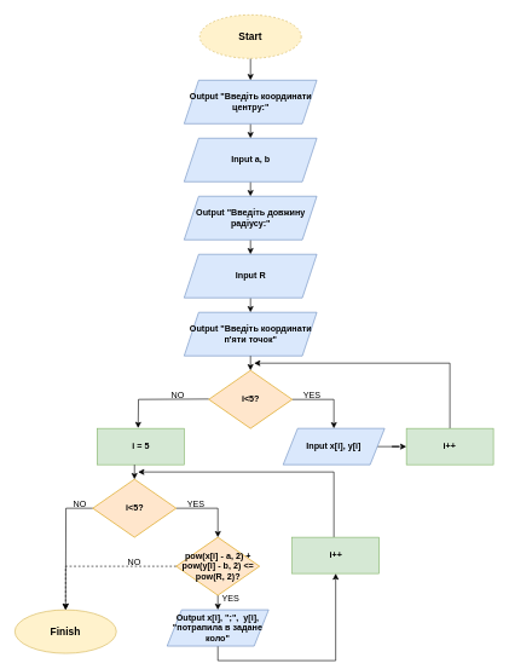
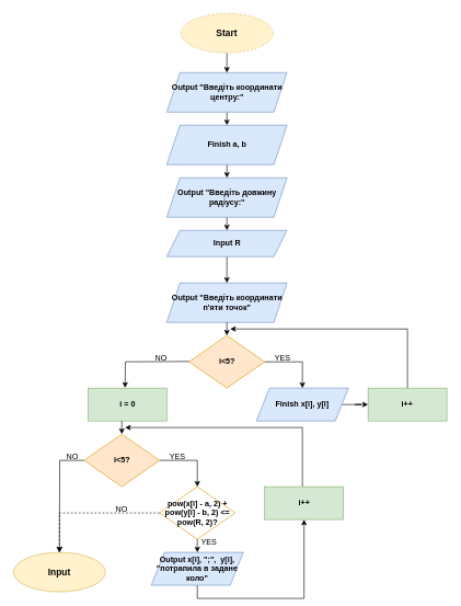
- <mxCell id="8" value="&lt;b&gt;Input a, b&lt;/b&gt;" style="shape=parallelogram;perimeter=parallelogramPerimeter;whiteSpace=wrap;html=1;fixedSize=1;fillColor=#dae8fc;strokeColor=#6c8ebf;" vertex="1" parent="1"><mxGeometry x="253.5" y="190" width="183" height="60" as="geometry" /></mxCell>
+ <mxCell id="8" value="&lt;b&gt;Finish a, b&lt;/b&gt;" style="shape=parallelogram;perimeter=parallelogramPerimeter;whiteSpace=wrap;html=1;fixedSize=1;fillColor=#dae8fc;strokeColor=#6c8ebf;" vertex="1" parent="1"><mxGeometry x="253.5" y="190" width="183" height="60" as="geometry" /></mxCell>
- <mxCell id="12" value="&lt;b&gt;Input R&lt;/b&gt;" style="shape=parallelogram;perimeter=parallelogramPerimeter;whiteSpace=wrap;html=1;fixedSize=1;fillColor=#dae8fc;strokeColor=#6c8ebf;" vertex="1" parent="1"><mxGeometry x="253.5" y="350" width="183" height="60" as="geometry" /></mxCell>
+ <mxCell id="12" value="&lt;b&gt;Input R&lt;/b&gt;" style="shape=parallelogram;perimeter=parallelogramPerimeter;whiteSpace=wrap;html=1;fixedSize=1;fillColor=#dae8fc;strokeColor=#6c8ebf;" vertex="1" parent="1"><mxGeometry x="253.5" y="350" width="183" height="40" as="geometry" /></mxCell>
- <mxCell id="24" value="&lt;b&gt;i = 5&lt;/b&gt;" style="rounded=0;whiteSpace=wrap;html=1;fillColor=#d5e8d4;strokeColor=#82b366;" vertex="1" parent="1"><mxGeometry x="133.5" y="590" width="120" height="50" as="geometry" /></mxCell>
+ <mxCell id="24" value="&lt;b&gt;i = 0&lt;/b&gt;" style="rounded=0;whiteSpace=wrap;html=1;fillColor=#d5e8d4;strokeColor=#82b366;" vertex="1" parent="1"><mxGeometry x="133.5" y="590" width="120" height="50" as="geometry" /></mxCell>
- <mxCell id="19" value="&lt;b&gt;Input x[i], y[i]&lt;/b&gt;" style="shape=parallelogram;perimeter=parallelogramPerimeter;whiteSpace=wrap;html=1;fixedSize=1;fillColor=#dae8fc;strokeColor=#6c8ebf;" vertex="1" parent="1"><mxGeometry x="390" y="590" width="140" height="50" as="geometry" /></mxCell>
+ <mxCell id="19" value="&lt;b&gt;Finish x[i], y[i]&lt;/b&gt;" style="shape=parallelogram;perimeter=parallelogramPerimeter;whiteSpace=wrap;html=1;fixedSize=1;fillColor=#dae8fc;strokeColor=#6c8ebf;" vertex="1" parent="1"><mxGeometry x="390" y="590" width="140" height="50" as="geometry" /></mxCell>
- <mxCell id="35" value="&lt;b&gt;pow(x[i] - a, 2) + pow(y[i] - b, 2) &amp;lt;= pow(R, 2)?&lt;/b&gt;" style="rhombus;whiteSpace=wrap;html=1;fillColor=#ffe6cc;strokeColor=#d79b00;" vertex="1" parent="1"><mxGeometry x="242.5" y="740" width="115" height="80" as="geometry" /></mxCell>
+ <mxCell id="35" value="&lt;b&gt;pow(x[i] - a, 2) + pow(y[i] - b, 2) &amp;lt;= pow(R, 2)?&lt;/b&gt;" style="rhombus;whiteSpace=wrap;html=1;fillColor=#ffffff;strokeColor=#d79b00;" vertex="1" parent="1"><mxGeometry x="242.5" y="740" width="115" height="80" as="geometry" /></mxCell>
- <mxCell id="4" value="&lt;b&gt;&lt;font style=&quot;font-size: 14px;&quot;&gt;Finish&lt;/font&gt;&lt;/b&gt;" style="ellipse;whiteSpace=wrap;html=1;fillColor=#fff2cc;strokeColor=#d6b656;" vertex="1" parent="1"><mxGeometry x="20" y="840" width="140" height="60" as="geometry" /></mxCell>
+ <mxCell id="4" value="&lt;b&gt;&lt;font style=&quot;font-size: 14px;&quot;&gt;Input&lt;/font&gt;&lt;/b&gt;" style="ellipse;whiteSpace=wrap;html=1;fillColor=#fff2cc;strokeColor=#d6b656;" vertex="1" parent="1"><mxGeometry x="20" y="840" width="140" height="60" as="geometry" /></mxCell>
